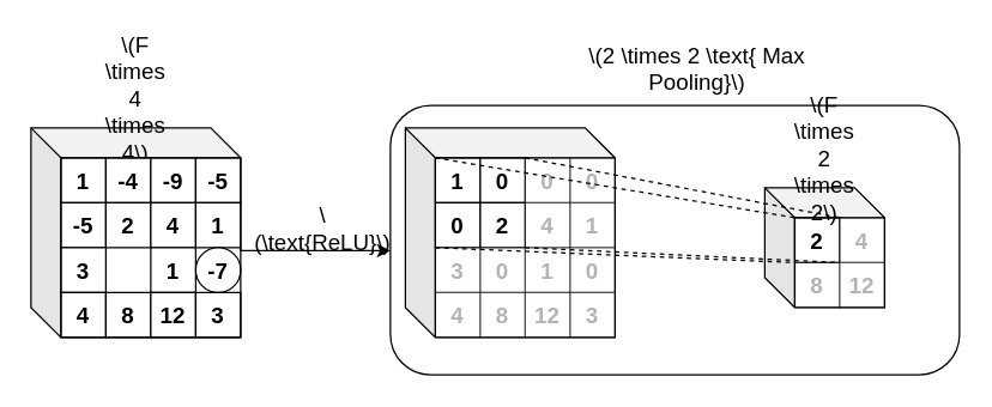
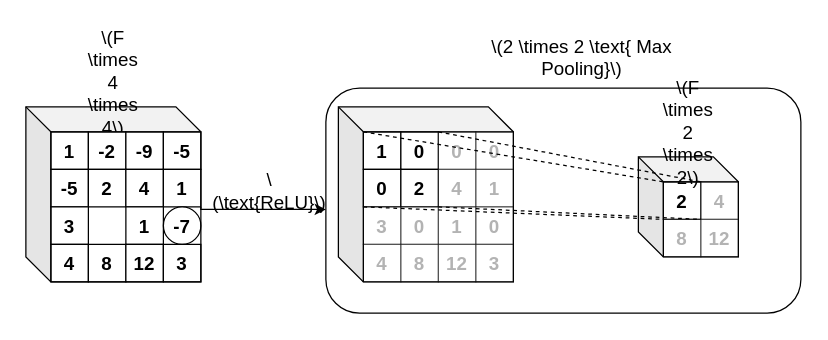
- <mxCell id="30" value="&lt;font style=&quot;font-size: 15px&quot;&gt;&lt;b&gt;-4&lt;/b&gt;&lt;/font&gt;" style="whiteSpace=wrap;html=1;aspect=fixed;strokeColor=#000000;" vertex="1" parent="1"><mxGeometry x="70" y="105" width="30" height="30" as="geometry" /></mxCell>
+ <mxCell id="30" value="&lt;font style=&quot;font-size: 15px&quot;&gt;&lt;b&gt;-2&lt;/b&gt;&lt;/font&gt;" style="whiteSpace=wrap;html=1;aspect=fixed;strokeColor=#000000;" vertex="1" parent="1"><mxGeometry x="70" y="105" width="30" height="30" as="geometry" /></mxCell>
